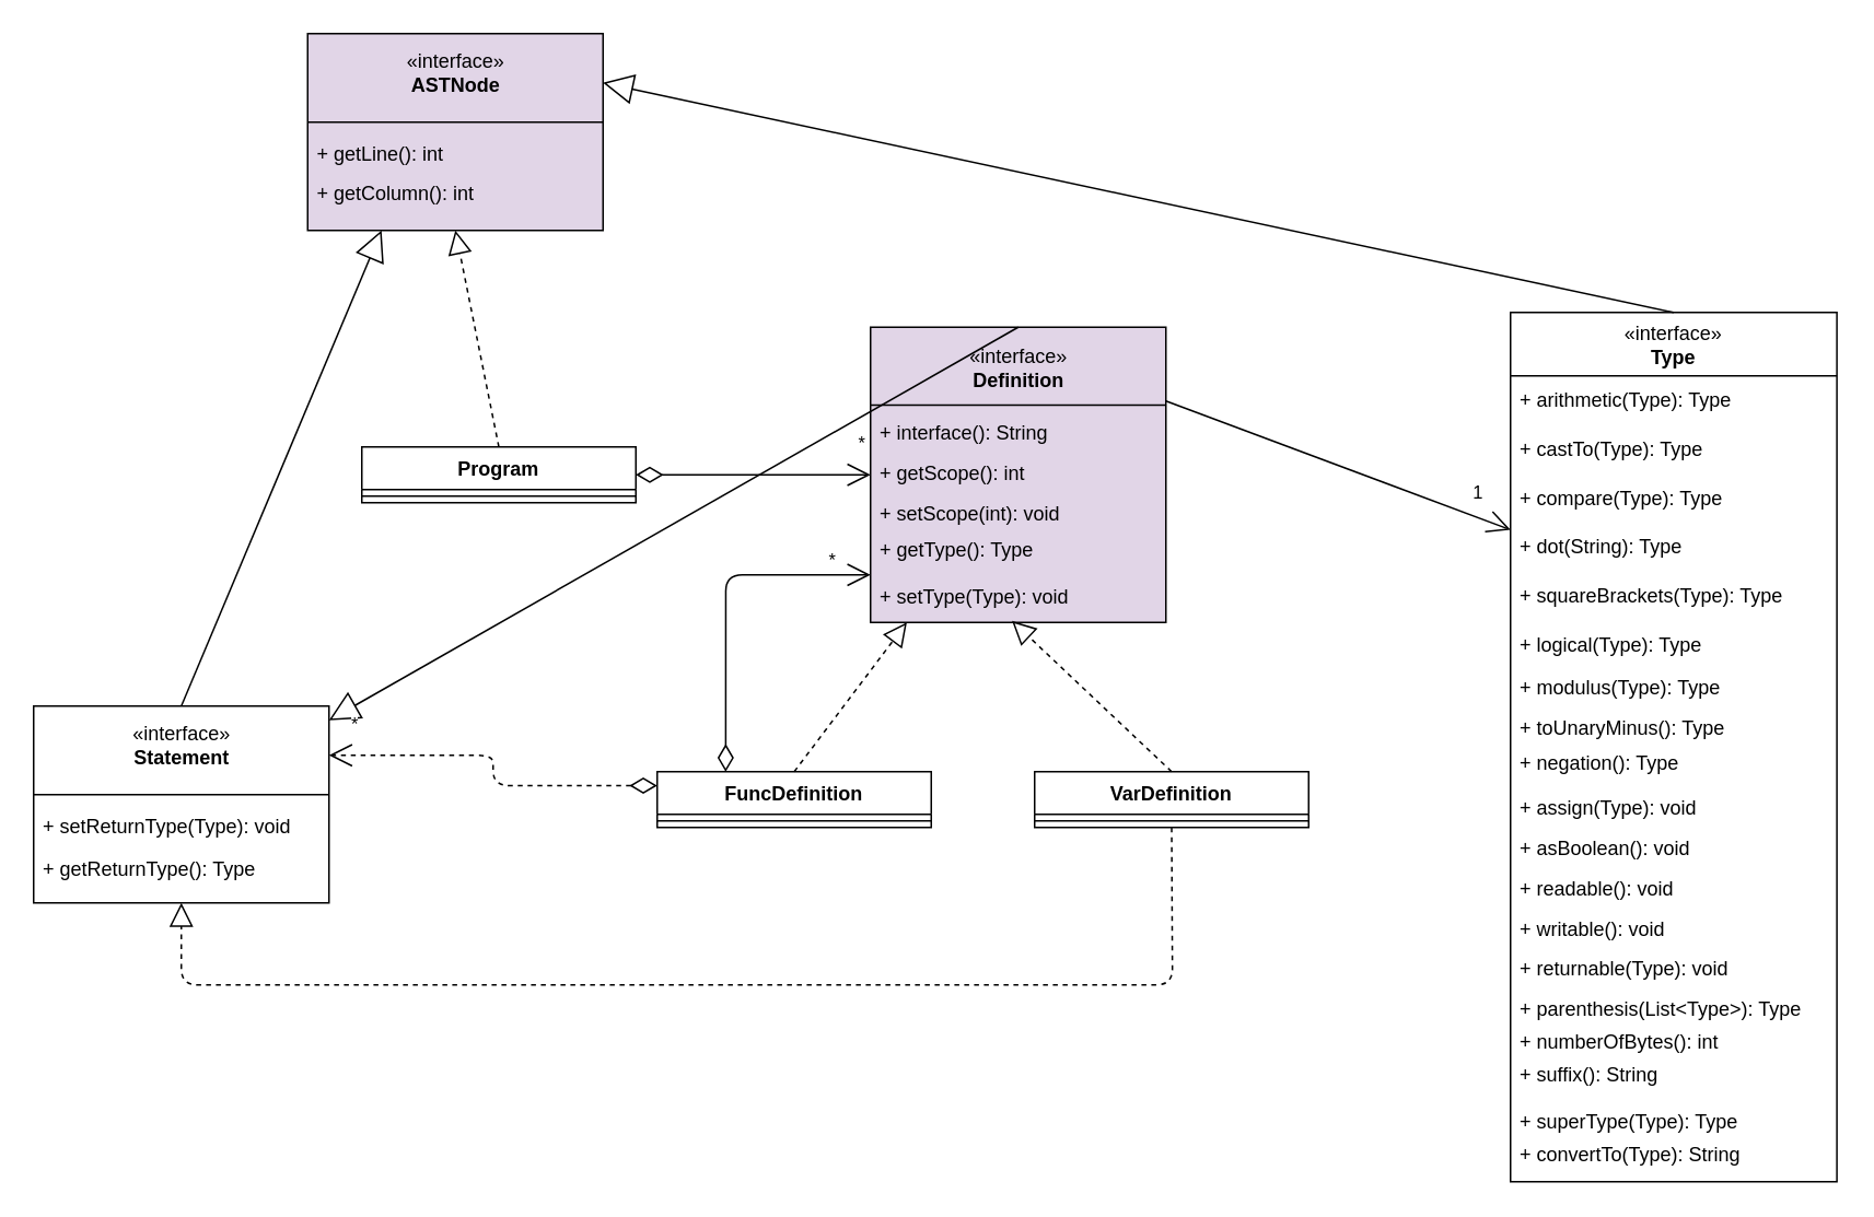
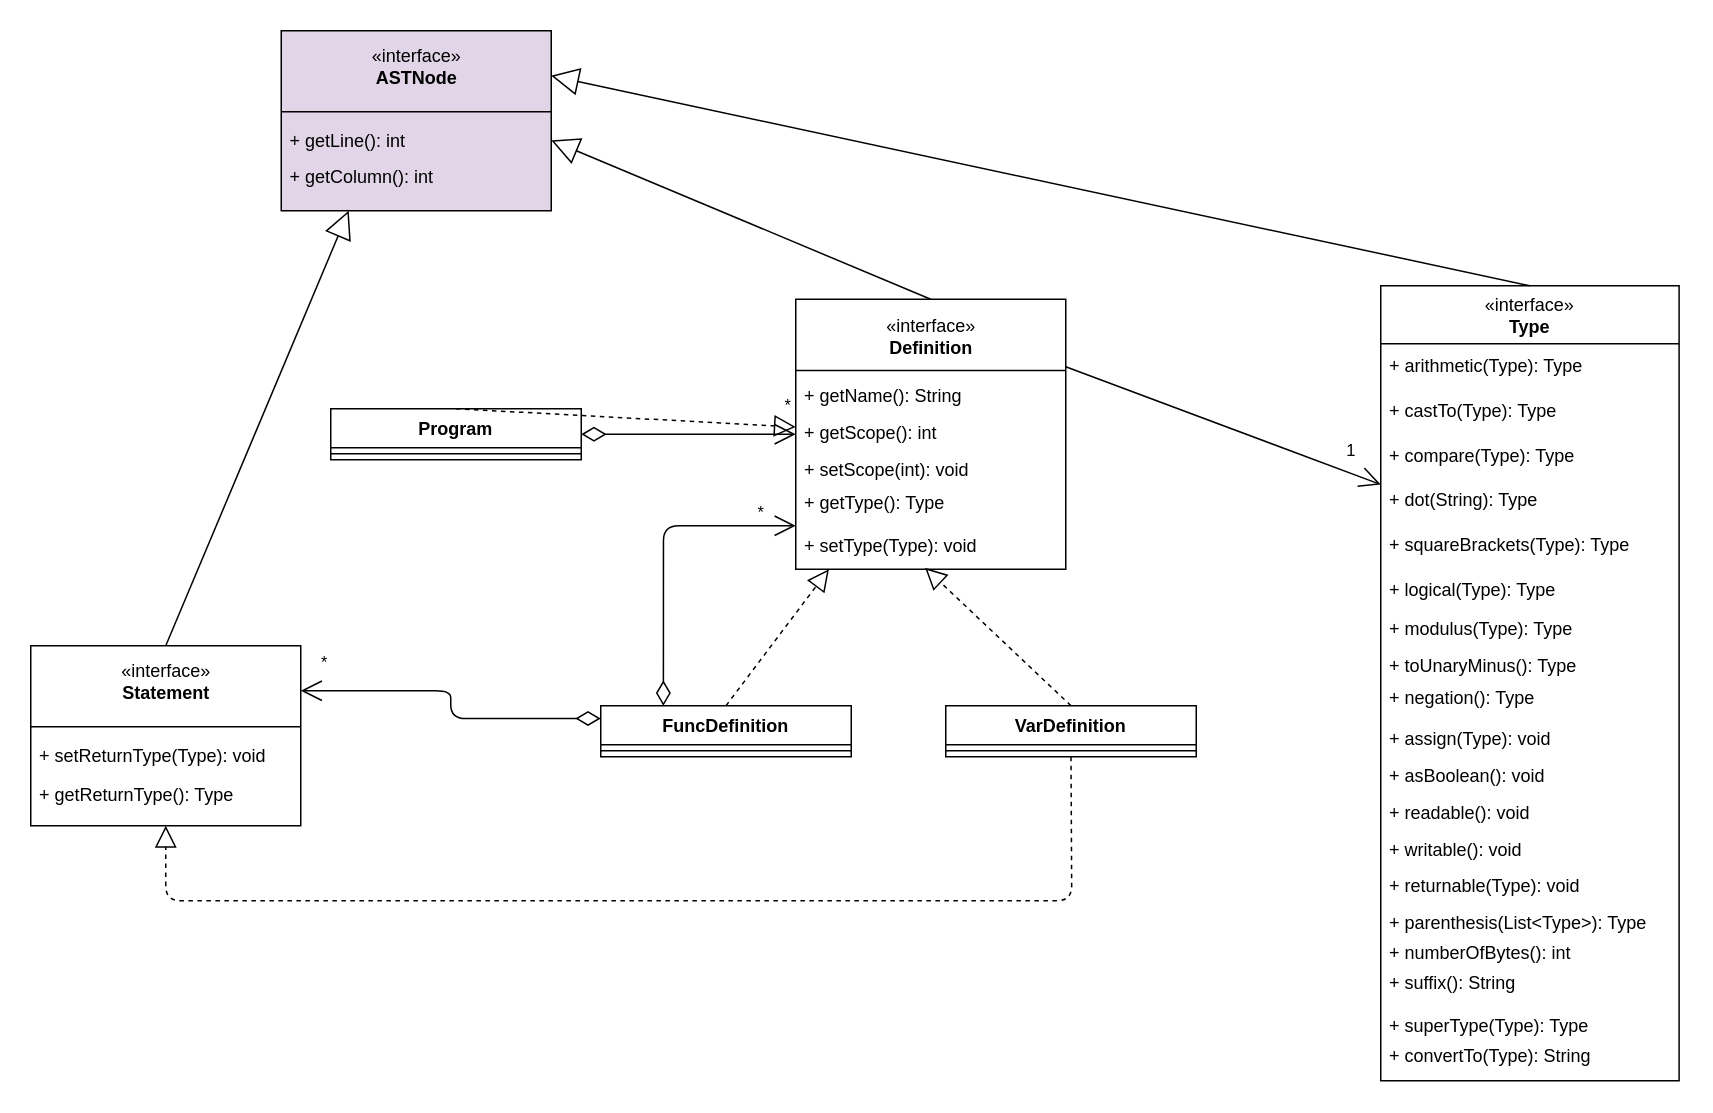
- <mxCell id="10" value="" style="endArrow=block;dashed=1;endFill=0;endSize=12;html=1;exitX=0.5;exitY=0;exitDx=0;exitDy=0;entryX=0.5;entryY=1;entryDx=0;entryDy=0;" parent="1" source="8" target="4" edge="1"><mxGeometry width="160" relative="1" as="geometry"><mxPoint x="160" y="290" as="sourcePoint" /><mxPoint x="320" y="290" as="targetPoint" /></mxGeometry></mxCell>
+ <mxCell id="10" value="" style="endArrow=block;dashed=1;endFill=0;endSize=12;html=1;exitX=0.5;exitY=0;exitDx=0;exitDy=0;" parent="1" source="8" target="13" edge="1"><mxGeometry width="160" relative="1" as="geometry"><mxPoint x="160" y="290" as="sourcePoint" /><mxPoint x="320" y="290" as="targetPoint" /></mxGeometry></mxCell>
- <mxCell id="15" value="+ interface(): String" style="text;strokeColor=none;fillColor=none;align=left;verticalAlign=top;spacingLeft=4;spacingRight=4;overflow=hidden;rotatable=0;points=[[0,0.5],[1,0.5]];portConstraint=eastwest;" parent="11" vertex="1"><mxGeometry y="51" width="180" height="29" as="geometry" /></mxCell>
+ <mxCell id="15" value="+ getName(): String" style="text;strokeColor=none;fillColor=none;align=left;verticalAlign=top;spacingLeft=4;spacingRight=4;overflow=hidden;rotatable=0;points=[[0,0.5],[1,0.5]];portConstraint=eastwest;" parent="11" vertex="1"><mxGeometry y="51" width="180" height="29" as="geometry" /></mxCell>
- <mxCell id="13" value="«interface»&lt;br&gt;&lt;b&gt;Definition&lt;br&gt;&lt;br&gt;&lt;br&gt;&lt;br&gt;&lt;br&gt;&lt;br&gt;&lt;br&gt;&lt;br&gt;&lt;br&gt;&lt;br&gt;&lt;/b&gt;" style="html=1;fillColor=#e1d5e7;" parent="11" vertex="1"><mxGeometry width="180" height="180" as="geometry" /></mxCell>
+ <mxCell id="13" value="«interface»&lt;br&gt;&lt;b&gt;Definition&lt;br&gt;&lt;br&gt;&lt;br&gt;&lt;br&gt;&lt;br&gt;&lt;br&gt;&lt;br&gt;&lt;br&gt;&lt;br&gt;&lt;br&gt;&lt;/b&gt;" style="html=1;" parent="11" vertex="1"><mxGeometry width="180" height="180" as="geometry" /></mxCell>
- <mxCell id="21" value="" style="endArrow=block;endSize=16;endFill=0;html=1;exitX=0.5;exitY=0;exitDx=0;exitDy=0;" parent="1" source="13" target="54" edge="1"><mxGeometry width="160" relative="1" as="geometry"><mxPoint x="480" y="200" as="sourcePoint" /><mxPoint x="640" y="200" as="targetPoint" /></mxGeometry></mxCell>
+ <mxCell id="21" value="" style="endArrow=block;endSize=16;endFill=0;html=1;exitX=0.5;exitY=0;exitDx=0;exitDy=0;entryX=1;entryY=0.5;entryDx=0;entryDy=0;" parent="1" source="13" target="6" edge="1"><mxGeometry width="160" relative="1" as="geometry"><mxPoint x="480" y="200" as="sourcePoint" /><mxPoint x="640" y="200" as="targetPoint" /></mxGeometry></mxCell>
- <mxCell id="58" value="*" style="endArrow=open;html=1;endSize=12;startArrow=diamondThin;startSize=14;startFill=0;edgeStyle=orthogonalEdgeStyle;align=left;verticalAlign=bottom;exitX=0;exitY=0.25;exitDx=0;exitDy=0;entryX=1;entryY=0.25;entryDx=0;entryDy=0;dashed=1;" parent="1" source="22" target="54" edge="1"><mxGeometry x="0.899" y="-10" relative="1" as="geometry"><mxPoint x="197" y="600" as="sourcePoint" /><mxPoint x="357" y="600" as="targetPoint" /><mxPoint as="offset" /></mxGeometry></mxCell>
+ <mxCell id="58" value="*" style="endArrow=open;html=1;endSize=12;startArrow=diamondThin;startSize=14;startFill=0;edgeStyle=orthogonalEdgeStyle;align=left;verticalAlign=bottom;exitX=0;exitY=0.25;exitDx=0;exitDy=0;entryX=1;entryY=0.25;entryDx=0;entryDy=0;" parent="1" source="22" target="54" edge="1"><mxGeometry x="0.899" y="-10" relative="1" as="geometry"><mxPoint x="197" y="600" as="sourcePoint" /><mxPoint x="357" y="600" as="targetPoint" /><mxPoint as="offset" /></mxGeometry></mxCell>
